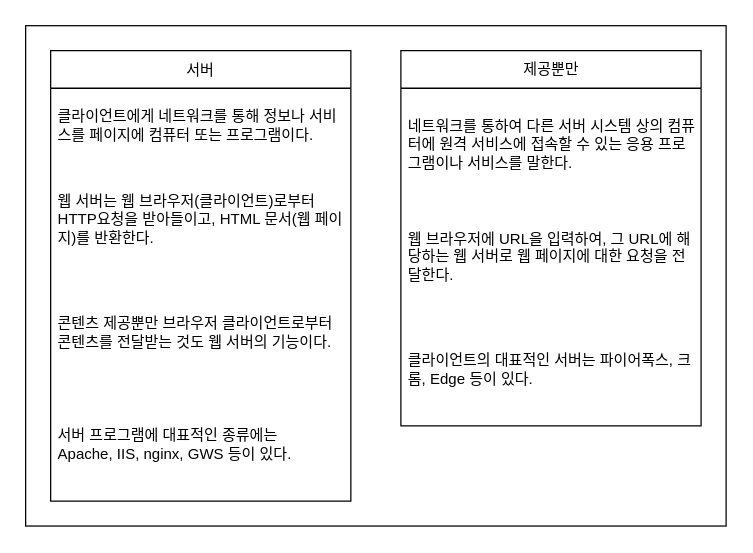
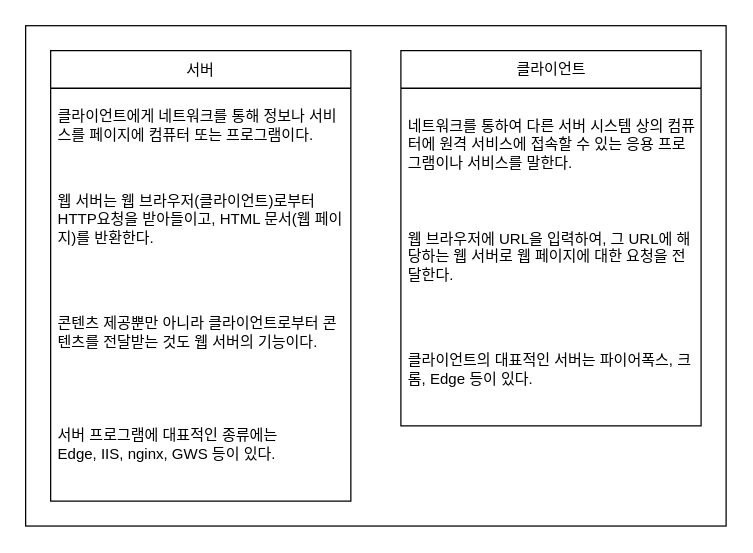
- <mxCell id="8" value="제공뿐만" style="swimlane;fontStyle=0;childLayout=stackLayout;horizontal=1;startSize=30;horizontalStack=0;resizeParent=1;resizeParentMax=0;resizeLast=0;collapsible=1;marginBottom=0;labelBackgroundColor=none;labelBorderColor=none;hachureGap=4;html=1;" vertex="1" parent="1"><mxGeometry x="320" y="40" width="240" height="300" as="geometry" /></mxCell>
+ <mxCell id="8" value="클라이언트" style="swimlane;fontStyle=0;childLayout=stackLayout;horizontal=1;startSize=30;horizontalStack=0;resizeParent=1;resizeParentMax=0;resizeLast=0;collapsible=1;marginBottom=0;labelBackgroundColor=none;labelBorderColor=none;hachureGap=4;html=1;" vertex="1" parent="1"><mxGeometry x="320" y="40" width="240" height="300" as="geometry" /></mxCell>
- <mxCell id="6" value="콘텐츠 제공뿐만 브라우저 클라이언트로부터 콘텐츠를 전달받는 것도 웹 서버의 기능이다." style="text;strokeColor=none;fillColor=none;align=left;verticalAlign=middle;spacingLeft=4;spacingRight=4;overflow=hidden;points=[[0,0.5],[1,0.5]];portConstraint=eastwest;rotatable=0;hachureGap=4;whiteSpace=wrap;" vertex="1" parent="3"><mxGeometry y="180" width="240" height="90" as="geometry" /></mxCell>
+ <mxCell id="6" value="콘텐츠 제공뿐만 아니라 클라이언트로부터 콘텐츠를 전달받는 것도 웹 서버의 기능이다." style="text;strokeColor=none;fillColor=none;align=left;verticalAlign=middle;spacingLeft=4;spacingRight=4;overflow=hidden;points=[[0,0.5],[1,0.5]];portConstraint=eastwest;rotatable=0;hachureGap=4;whiteSpace=wrap;" vertex="1" parent="3"><mxGeometry y="180" width="240" height="90" as="geometry" /></mxCell>
- <mxCell id="7" value="서버 프로그램에 대표적인 종류에는 Apache, IIS, nginx, GWS 등이 있다." style="text;strokeColor=none;fillColor=none;align=left;verticalAlign=middle;spacingLeft=4;spacingRight=4;overflow=hidden;points=[[0,0.5],[1,0.5]];portConstraint=eastwest;rotatable=0;hachureGap=4;whiteSpace=wrap;" vertex="1" parent="3"><mxGeometry y="270" width="240" height="90" as="geometry" /></mxCell>
+ <mxCell id="7" value="서버 프로그램에 대표적인 종류에는 Edge, IIS, nginx, GWS 등이 있다." style="text;strokeColor=none;fillColor=none;align=left;verticalAlign=middle;spacingLeft=4;spacingRight=4;overflow=hidden;points=[[0,0.5],[1,0.5]];portConstraint=eastwest;rotatable=0;hachureGap=4;whiteSpace=wrap;" vertex="1" parent="3"><mxGeometry y="270" width="240" height="90" as="geometry" /></mxCell>
